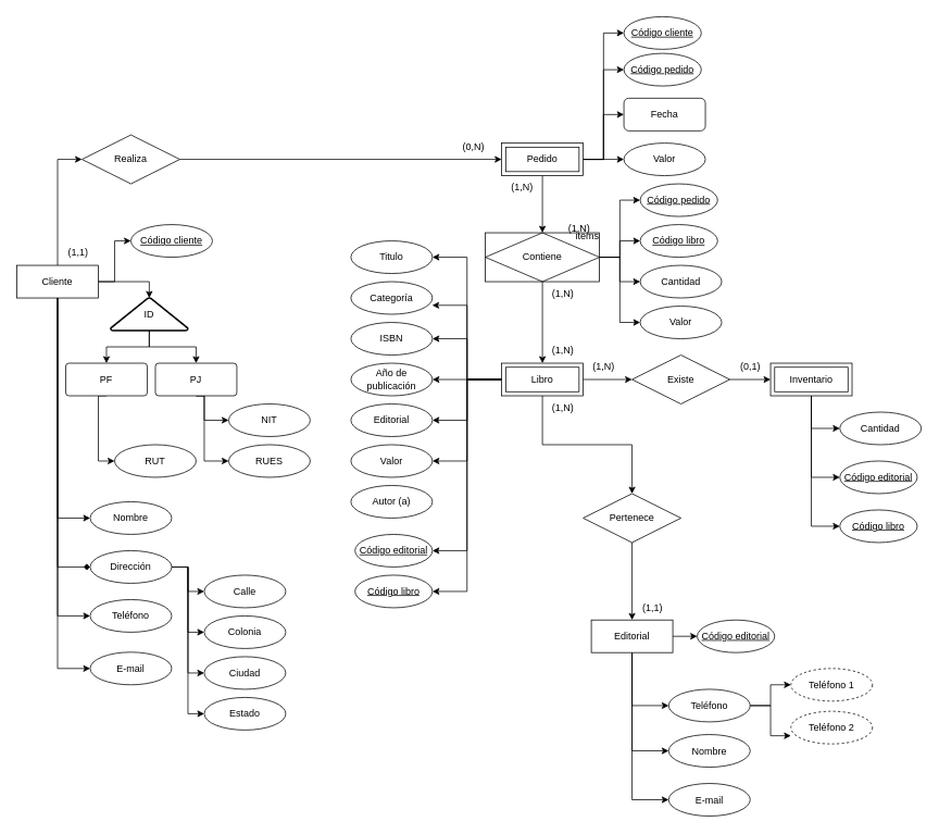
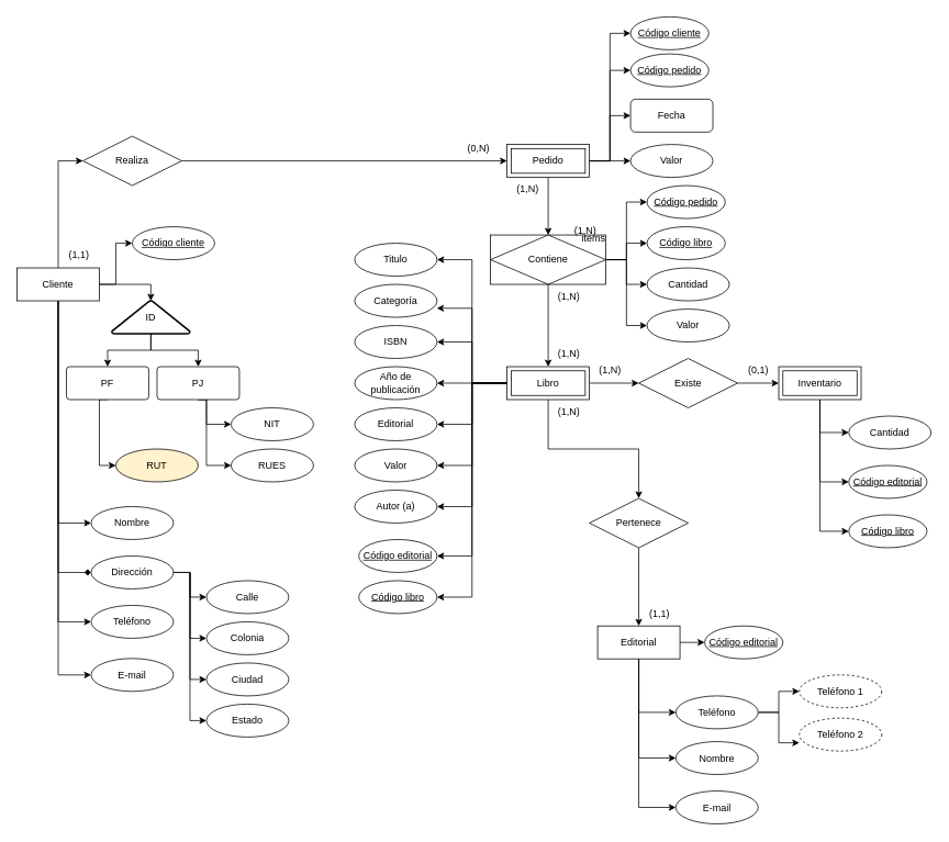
- <mxCell id="78" value="RUT" style="ellipse;whiteSpace=wrap;html=1;align=center;" parent="1" vertex="1"><mxGeometry x="140" y="545" width="100" height="40" as="geometry" /></mxCell>
+ <mxCell id="78" value="RUT" style="ellipse;whiteSpace=wrap;html=1;align=center;fillColor=#fff2cc;" parent="1" vertex="1"><mxGeometry x="140" y="545" width="100" height="40" as="geometry" /></mxCell>
+ <mxCell id="25" style="edgeStyle=orthogonalEdgeStyle;rounded=0;orthogonalLoop=1;jettySize=auto;html=1;exitX=0;exitY=0.5;exitDx=0;exitDy=0;entryX=1;entryY=0.5;entryDx=0;entryDy=0;" parent="1" source="28" target="90" edge="1"><mxGeometry relative="1" as="geometry" /></mxCell>
